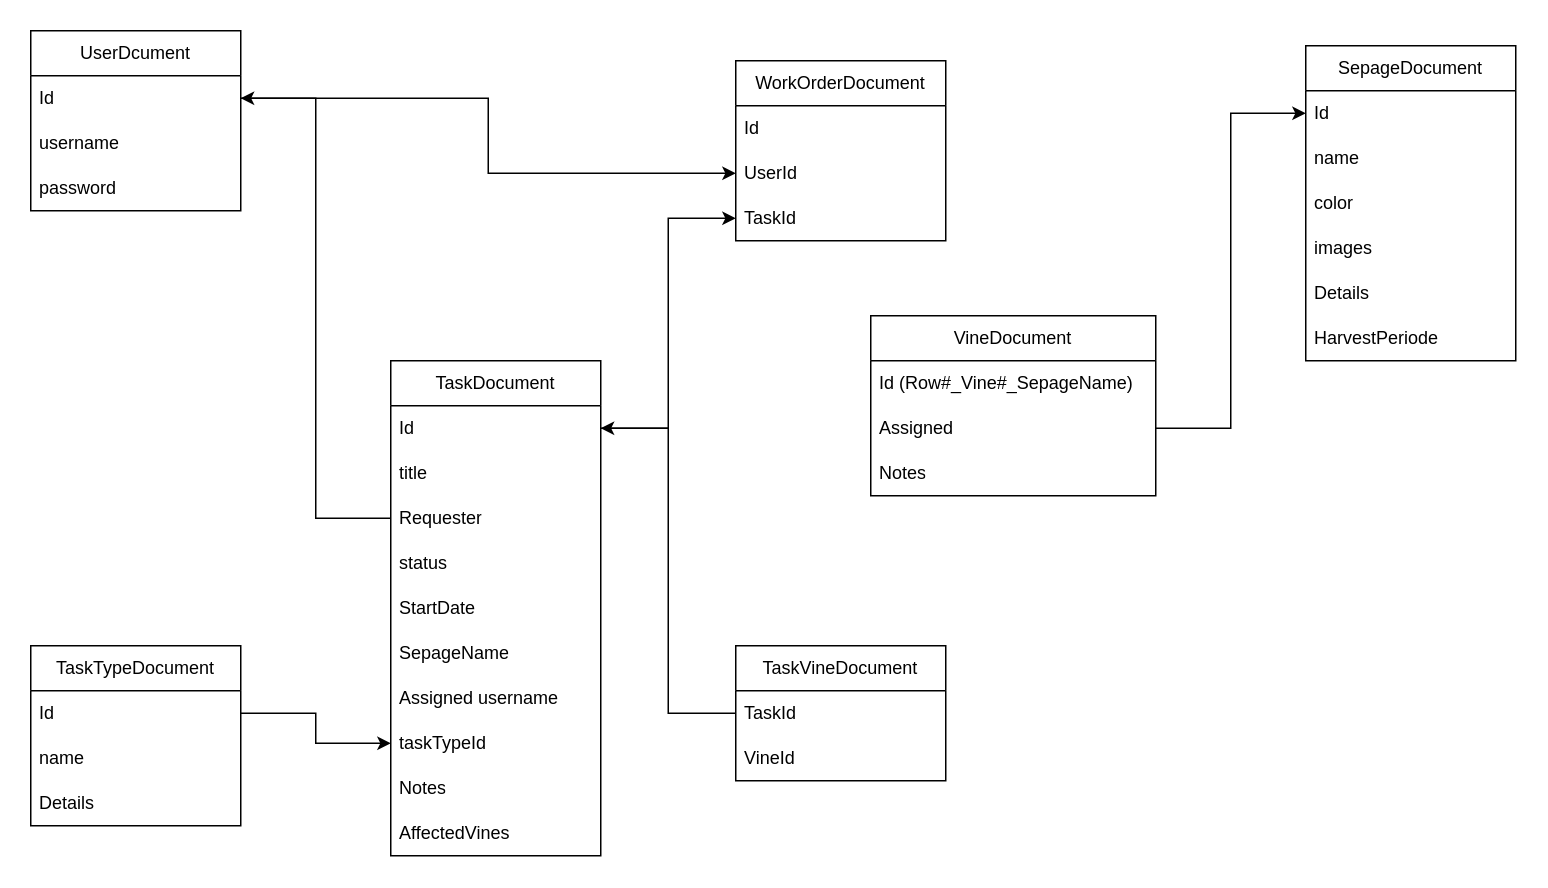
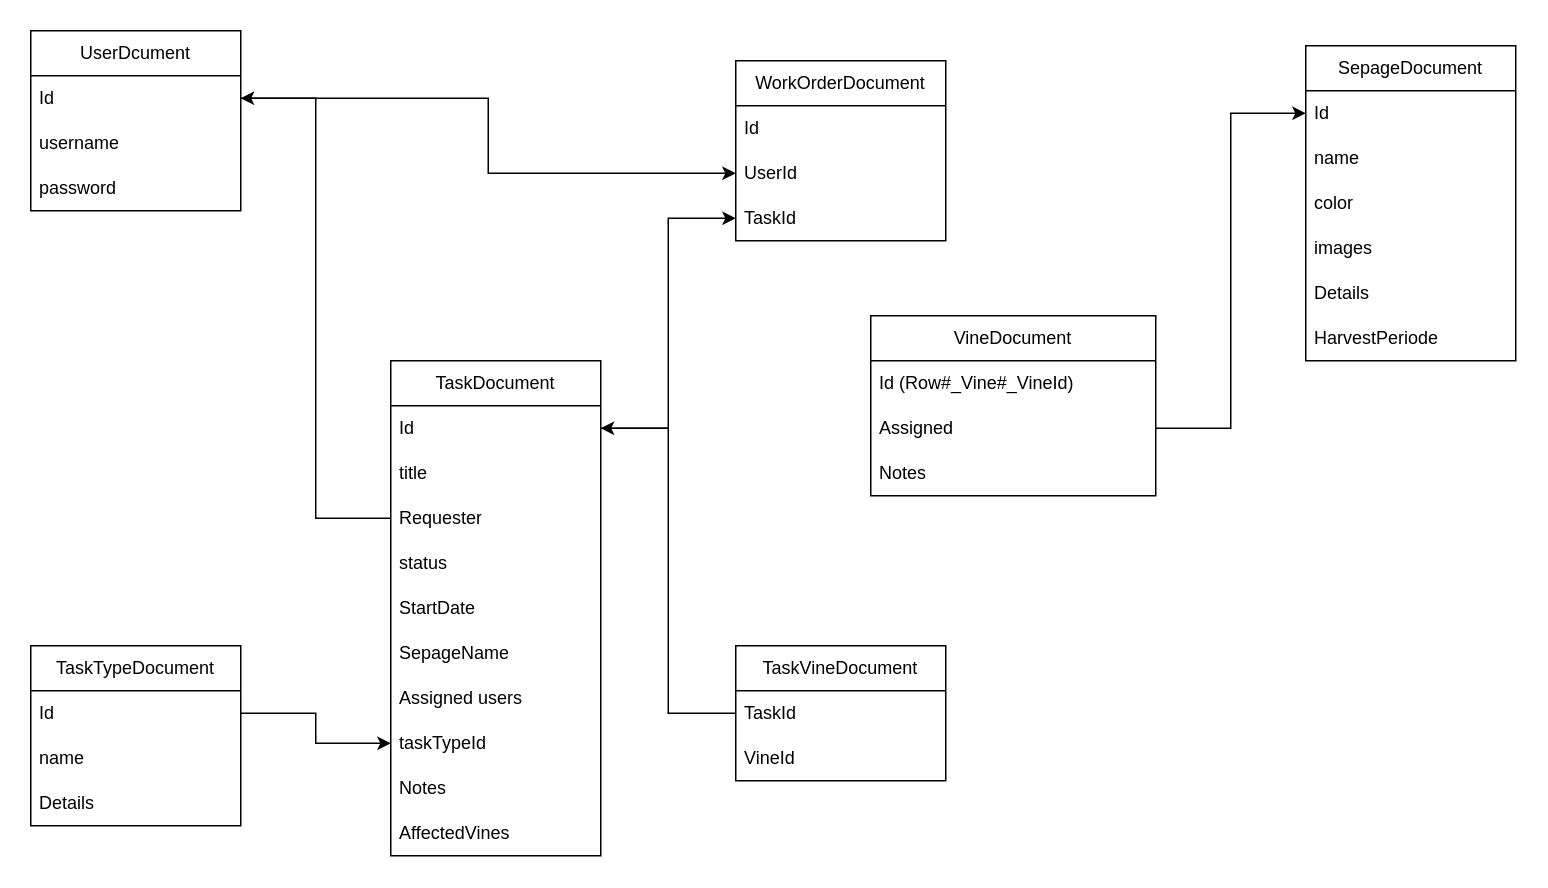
- <mxCell id="19" value="Id (Row#_Vine#_SepageName)" style="text;strokeColor=none;fillColor=none;align=left;verticalAlign=middle;spacingLeft=4;spacingRight=4;overflow=hidden;points=[[0,0.5],[1,0.5]];portConstraint=eastwest;rotatable=0;whiteSpace=wrap;html=1;" parent="18" vertex="1"><mxGeometry y="30" width="190" height="30" as="geometry" /></mxCell>
+ <mxCell id="19" value="Id (Row#_Vine#_VineId)" style="text;strokeColor=none;fillColor=none;align=left;verticalAlign=middle;spacingLeft=4;spacingRight=4;overflow=hidden;points=[[0,0.5],[1,0.5]];portConstraint=eastwest;rotatable=0;whiteSpace=wrap;html=1;" parent="18" vertex="1"><mxGeometry y="30" width="190" height="30" as="geometry" /></mxCell>
- <mxCell id="9" value="Assigned username" style="text;strokeColor=none;fillColor=none;align=left;verticalAlign=middle;spacingLeft=4;spacingRight=4;overflow=hidden;points=[[0,0.5],[1,0.5]];portConstraint=eastwest;rotatable=0;whiteSpace=wrap;html=1;" parent="2" vertex="1"><mxGeometry y="210" width="140" height="30" as="geometry" /></mxCell>
+ <mxCell id="9" value="Assigned users" style="text;strokeColor=none;fillColor=none;align=left;verticalAlign=middle;spacingLeft=4;spacingRight=4;overflow=hidden;points=[[0,0.5],[1,0.5]];portConstraint=eastwest;rotatable=0;whiteSpace=wrap;html=1;" parent="2" vertex="1"><mxGeometry y="210" width="140" height="30" as="geometry" /></mxCell>
